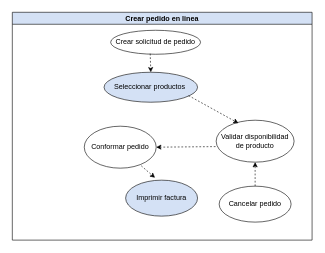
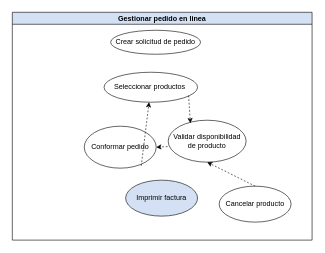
- <mxCell id="2" value="Crear pedido en linea" style="swimlane;fillColor=#D4E1F5;startSize=20;" vertex="1" parent="1"><mxGeometry x="20" y="20" width="500" height="380" as="geometry" /></mxCell>
+ <mxCell id="2" value="Gestionar pedido en linea" style="swimlane;fillColor=#D4E1F5;startSize=20;" vertex="1" parent="1"><mxGeometry x="20" y="20" width="500" height="380" as="geometry" /></mxCell>
- <mxCell id="8" value="" style="endArrow=classic;html=1;entryX=0.5;entryY=0;entryDx=0;entryDy=0;exitX=0.44;exitY=0.975;exitDx=0;exitDy=0;exitPerimeter=0;dashed=1;" edge="1" parent="2" source="4" target="3"><mxGeometry width="50" height="50" relative="1" as="geometry"><mxPoint x="225" y="80" as="sourcePoint" /><mxPoint x="275" y="30" as="targetPoint" /></mxGeometry></mxCell>
- <mxCell id="3" value="Seleccionar productos&amp;nbsp;" style="ellipse;whiteSpace=wrap;html=1;fillColor=#d4e1f5;" vertex="1" parent="2"><mxGeometry x="153" y="100" width="156" height="50" as="geometry" /></mxCell>
+ <mxCell id="3" value="Seleccionar productos&amp;nbsp;" style="ellipse;whiteSpace=wrap;html=1;" vertex="1" parent="2"><mxGeometry x="153" y="100" width="156" height="50" as="geometry" /></mxCell>
- <mxCell id="5" value="Validar disponibilidad de producto" style="ellipse;whiteSpace=wrap;html=1;" vertex="1" parent="2"><mxGeometry x="340" y="180" width="130" height="70" as="geometry" /></mxCell>
+ <mxCell id="5" value="Validar disponibilidad de producto" style="ellipse;whiteSpace=wrap;html=1;" vertex="1" parent="2"><mxGeometry x="260" y="180" width="130" height="70" as="geometry" /></mxCell>
- <mxCell id="11" value="" style="endArrow=classic;html=1;dashed=1;entryX=0.408;entryY=-0.067;entryDx=0;entryDy=0;entryPerimeter=0;exitX=0.792;exitY=0.943;exitDx=0;exitDy=0;exitPerimeter=0;" edge="1" parent="2" source="6" target="7"><mxGeometry width="50" height="50" relative="1" as="geometry"><mxPoint x="200" y="240" as="sourcePoint" /><mxPoint x="250" y="190" as="targetPoint" /></mxGeometry></mxCell>
+ <mxCell id="11" value="" style="endArrow=classic;html=1;dashed=1;exitX=0.792;exitY=0.943;exitDx=0;exitDy=0;exitPerimeter=0;" edge="1" parent="2" source="6" target="3"><mxGeometry width="50" height="50" relative="1" as="geometry"><mxPoint x="200" y="240" as="sourcePoint" /><mxPoint x="250" y="190" as="targetPoint" /></mxGeometry></mxCell>
- <mxCell id="12" value="Cancelar pedido" style="ellipse;whiteSpace=wrap;html=1;" vertex="1" parent="2"><mxGeometry x="345" y="290" width="120" height="60" as="geometry" /></mxCell>
+ <mxCell id="12" value="Cancelar producto" style="ellipse;whiteSpace=wrap;html=1;" vertex="1" parent="2"><mxGeometry x="345" y="290" width="120" height="60" as="geometry" /></mxCell>
